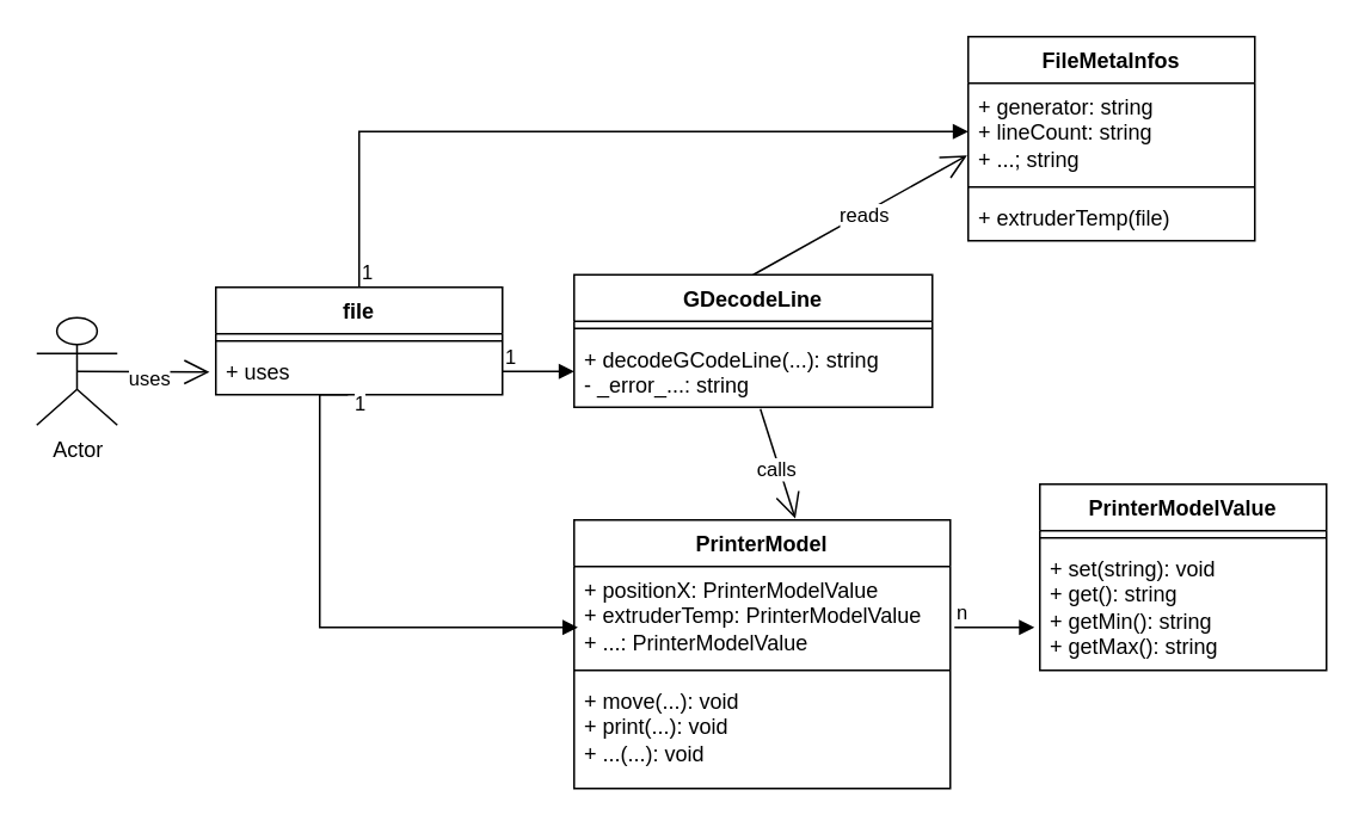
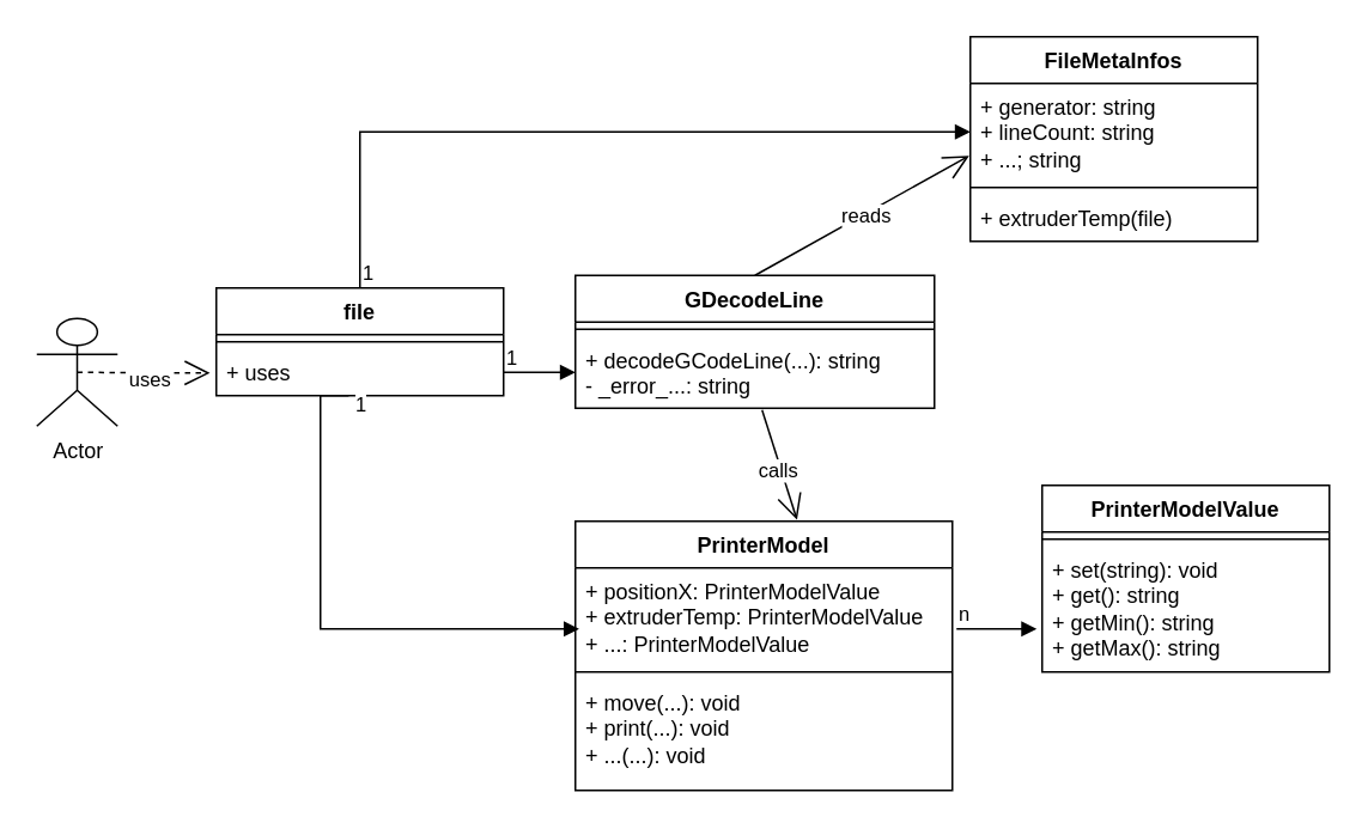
- <mxCell id="28" value="" style="endArrow=open;endFill=1;endSize=12;html=1;rounded=0;entryX=-0.022;entryY=0.516;entryDx=0;entryDy=0;entryPerimeter=0;exitX=0.5;exitY=0.5;exitDx=0;exitDy=0;exitPerimeter=0;" edge="1" parent="1" source="15" target="4"><mxGeometry width="160" relative="1" as="geometry"><mxPoint x="-130" y="200" as="sourcePoint" /><mxPoint x="420" y="420" as="targetPoint" /></mxGeometry></mxCell>
+ <mxCell id="28" value="" style="endArrow=open;endFill=1;endSize=12;html=1;rounded=0;entryX=-0.022;entryY=0.516;entryDx=0;entryDy=0;entryPerimeter=0;exitX=0.5;exitY=0.5;exitDx=0;exitDy=0;exitPerimeter=0;dashed=1;" edge="1" parent="1" source="15" target="4"><mxGeometry width="160" relative="1" as="geometry"><mxPoint x="-130" y="200" as="sourcePoint" /><mxPoint x="420" y="420" as="targetPoint" /></mxGeometry></mxCell>
